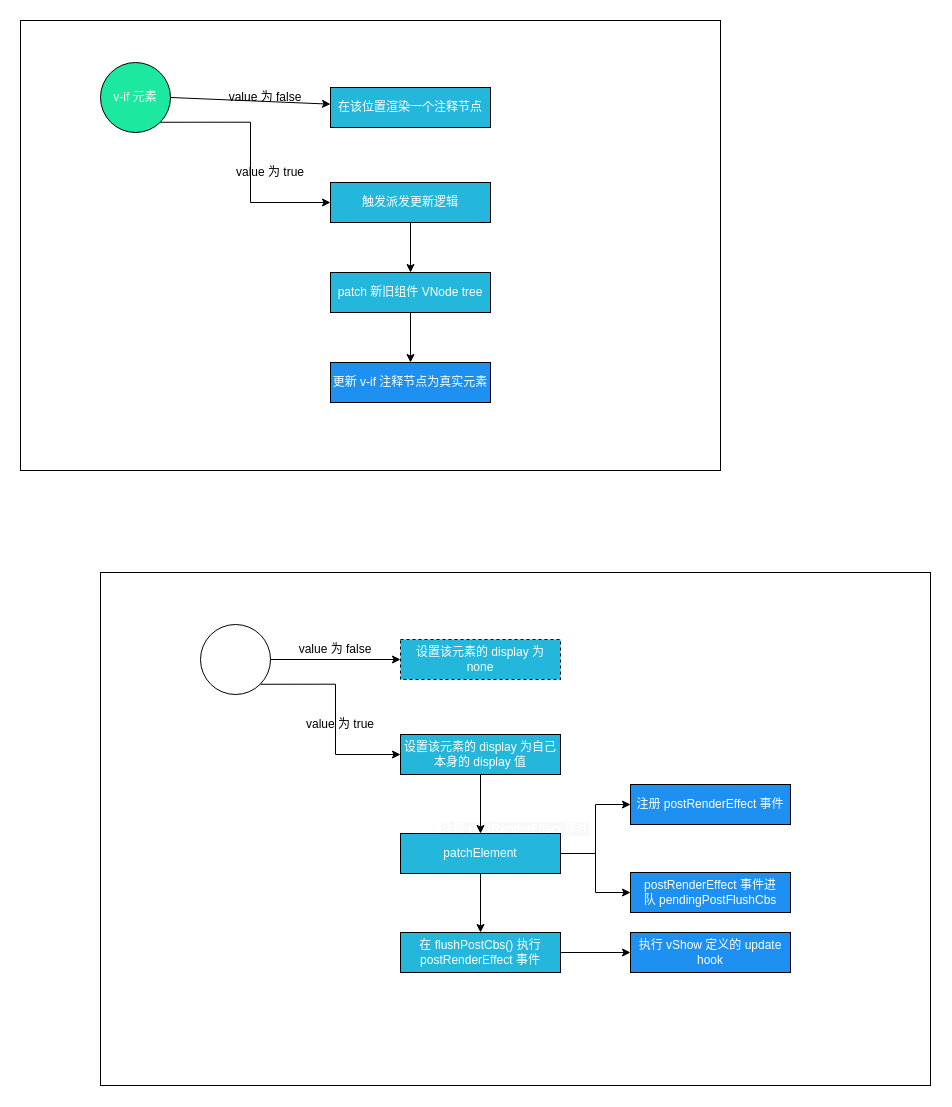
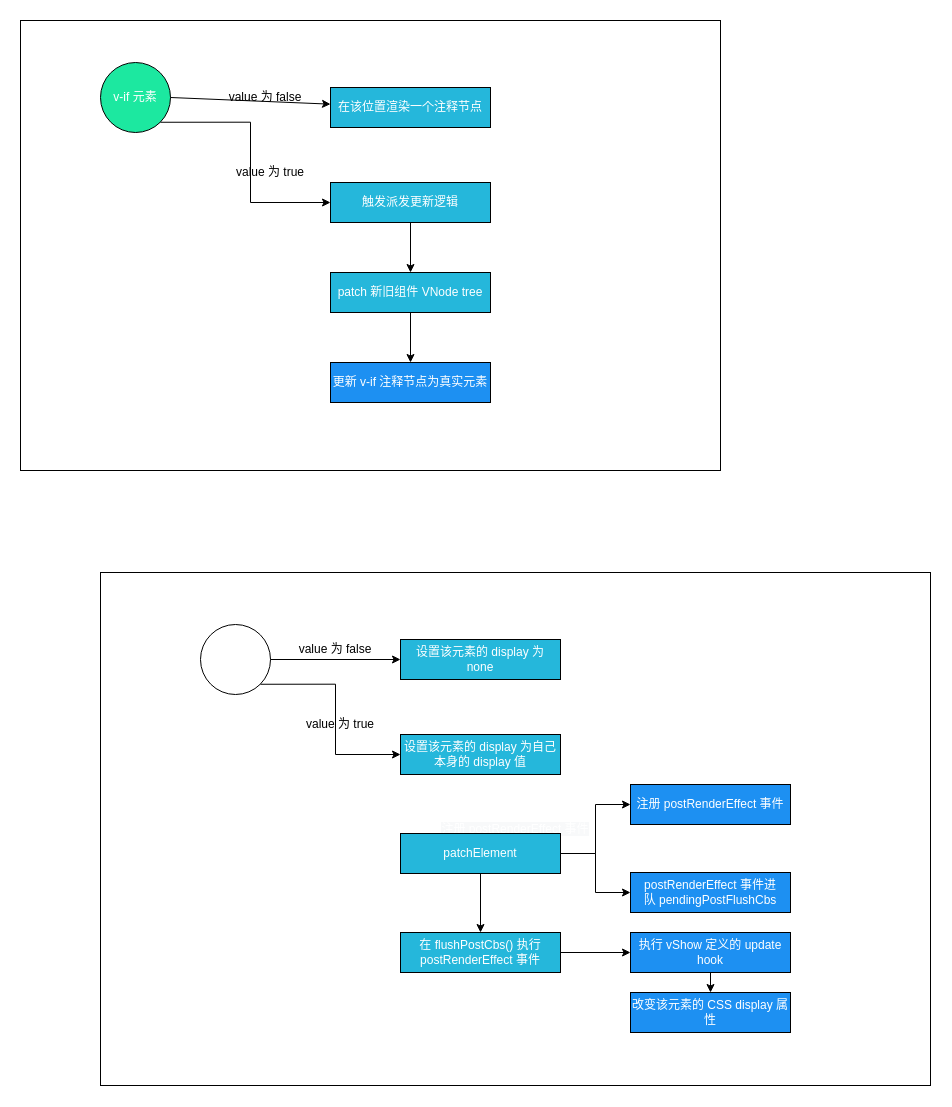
- <mxCell id="17" value="&lt;font color=&quot;#ffffff&quot;&gt;设置该元素的 display 为 none&lt;/font&gt;" style="rounded=0;whiteSpace=wrap;html=1;fillColor=#25B7DB;dashed=1;" vertex="1" parent="1"><mxGeometry x="400" y="639" width="160" height="40" as="geometry" /></mxCell>
+ <mxCell id="17" value="&lt;font color=&quot;#ffffff&quot;&gt;设置该元素的 display 为 none&lt;/font&gt;" style="rounded=0;whiteSpace=wrap;html=1;fillColor=#25B7DB;" vertex="1" parent="1"><mxGeometry x="400" y="639" width="160" height="40" as="geometry" /></mxCell>
- <mxCell id="20" style="edgeStyle=orthogonalEdgeStyle;rounded=0;orthogonalLoop=1;jettySize=auto;html=1;exitX=0.5;exitY=1;exitDx=0;exitDy=0;entryX=0.5;entryY=0;entryDx=0;entryDy=0;" edge="1" parent="1" source="21" target="26"><mxGeometry relative="1" as="geometry" /></mxCell>
+ <mxCell id="31" style="edgeStyle=orthogonalEdgeStyle;rounded=0;orthogonalLoop=1;jettySize=auto;html=1;exitX=0.5;exitY=1;exitDx=0;exitDy=0;entryX=0.5;entryY=0;entryDx=0;entryDy=0;" edge="1" parent="1" source="32" target="33"><mxGeometry relative="1" as="geometry" /></mxCell>
+ <mxCell id="33" value="&lt;font color=&quot;#ffffff&quot;&gt;改变该元素的 CSS display 属性&lt;/font&gt;" style="rounded=0;whiteSpace=wrap;html=1;fillColor=#1D90F2;" vertex="1" parent="1"><mxGeometry x="630" y="992" width="160" height="40" as="geometry" /></mxCell>
